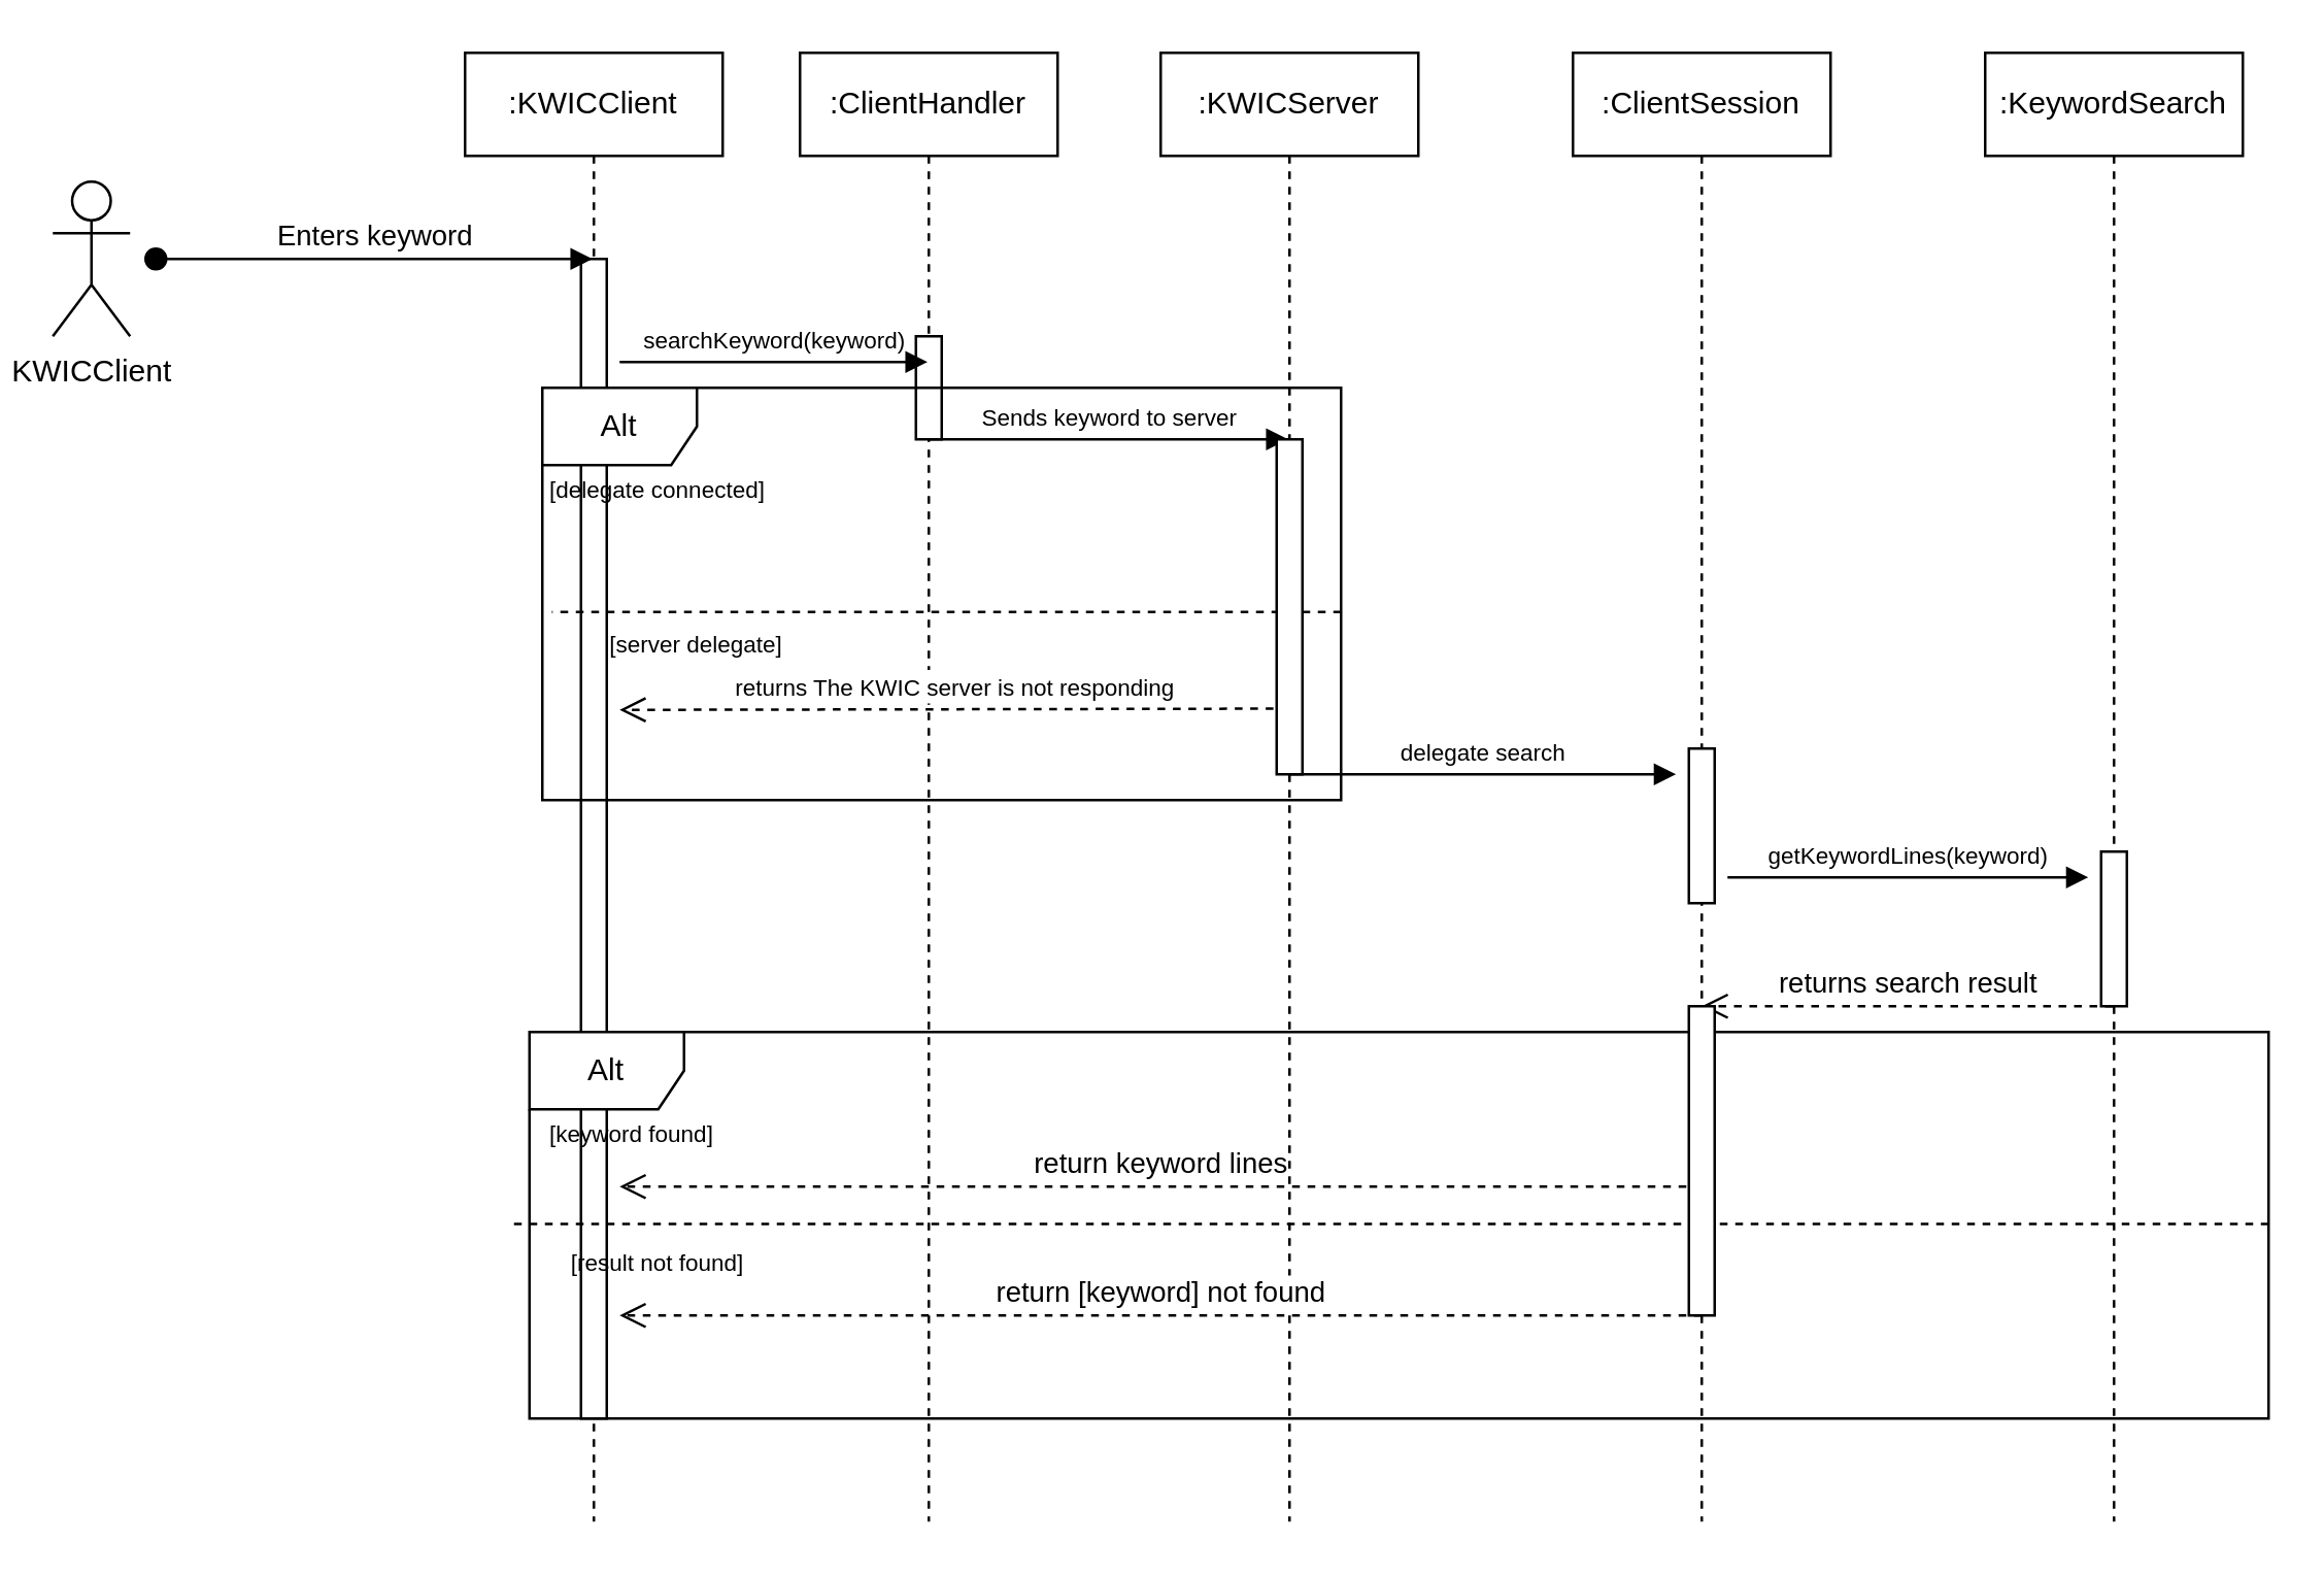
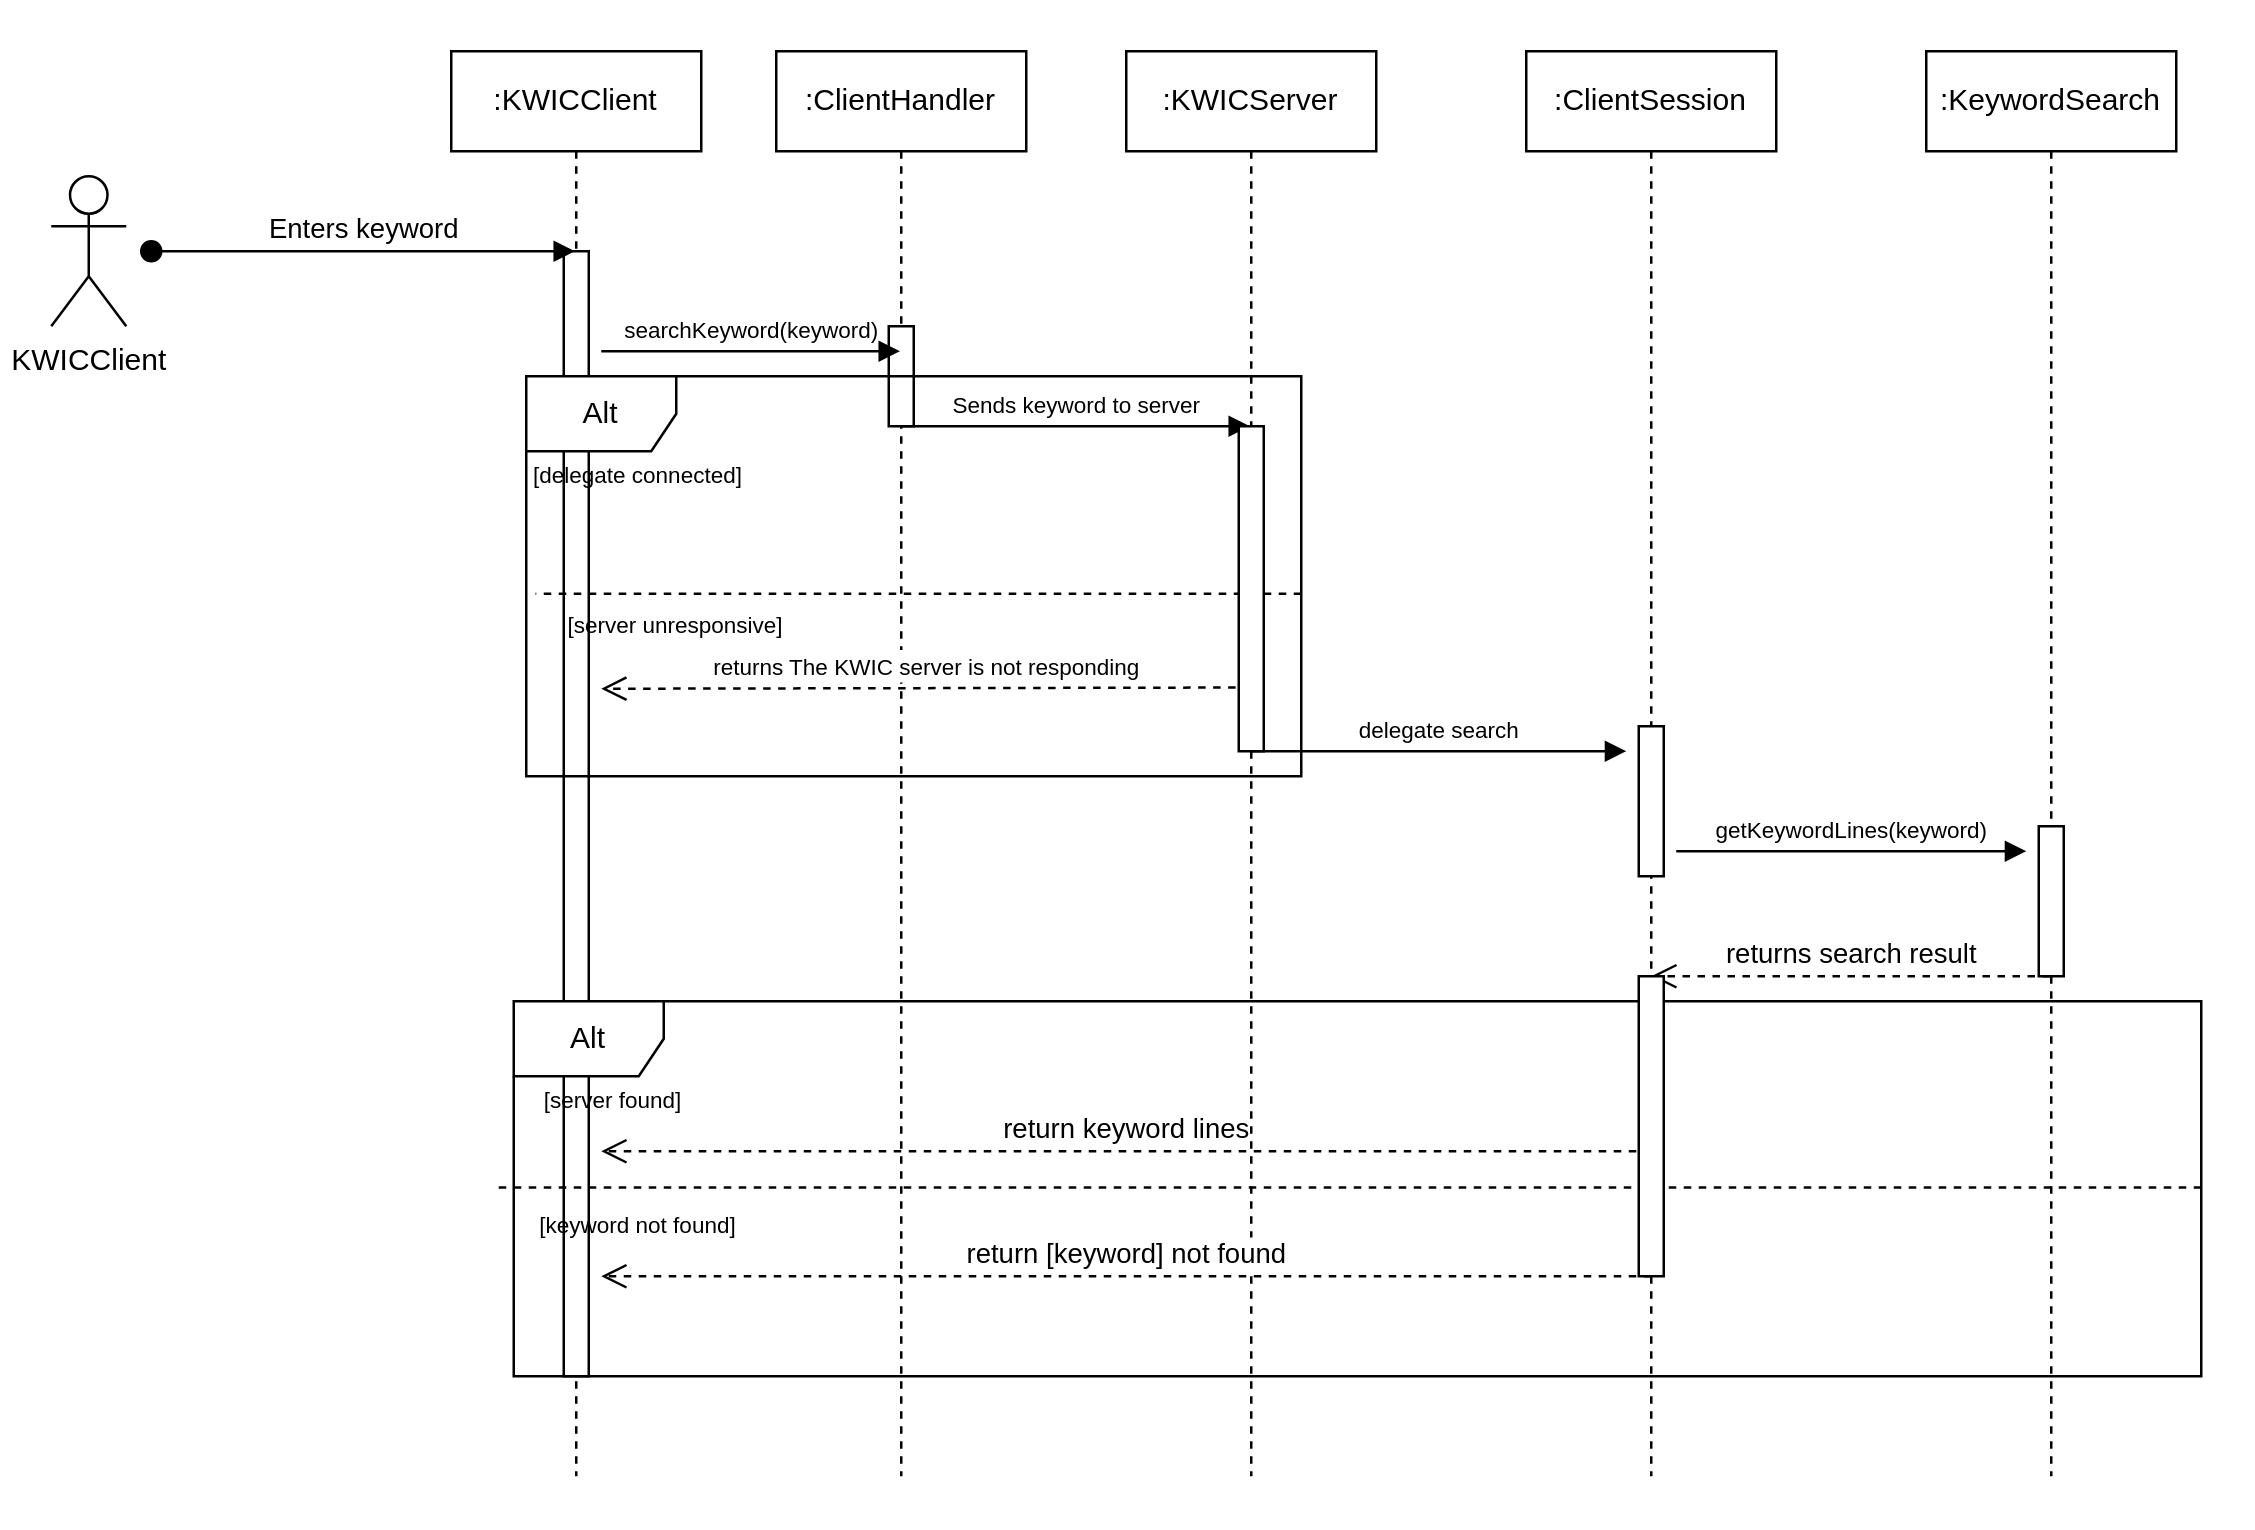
- <mxCell id="15" value="[server delegate]" style="text;html=1;align=center;verticalAlign=middle;whiteSpace=wrap;rounded=0;fontSize=9;" vertex="1" parent="1"><mxGeometry x="205" y="240" width="130" height="20" as="geometry" /></mxCell>
+ <mxCell id="15" value="[server unresponsive]" style="text;html=1;align=center;verticalAlign=middle;whiteSpace=wrap;rounded=0;fontSize=9;" vertex="1" parent="1"><mxGeometry x="205" y="240" width="130" height="20" as="geometry" /></mxCell>
- <mxCell id="25" value="[keyword found]" style="text;html=1;align=center;verticalAlign=middle;whiteSpace=wrap;rounded=0;fontSize=9;" vertex="1" parent="1"><mxGeometry x="180" y="430" width="130" height="20" as="geometry" /></mxCell>
+ <mxCell id="25" value="[server found]" style="text;html=1;align=center;verticalAlign=middle;whiteSpace=wrap;rounded=0;fontSize=9;" vertex="1" parent="1"><mxGeometry x="180" y="430" width="130" height="20" as="geometry" /></mxCell>
- <mxCell id="26" value="[result not found]" style="text;html=1;align=center;verticalAlign=middle;whiteSpace=wrap;rounded=0;fontSize=9;" vertex="1" parent="1"><mxGeometry x="190" y="480" width="130" height="20" as="geometry" /></mxCell>
+ <mxCell id="26" value="[keyword not found]" style="text;html=1;align=center;verticalAlign=middle;whiteSpace=wrap;rounded=0;fontSize=9;" vertex="1" parent="1"><mxGeometry x="190" y="480" width="130" height="20" as="geometry" /></mxCell>
